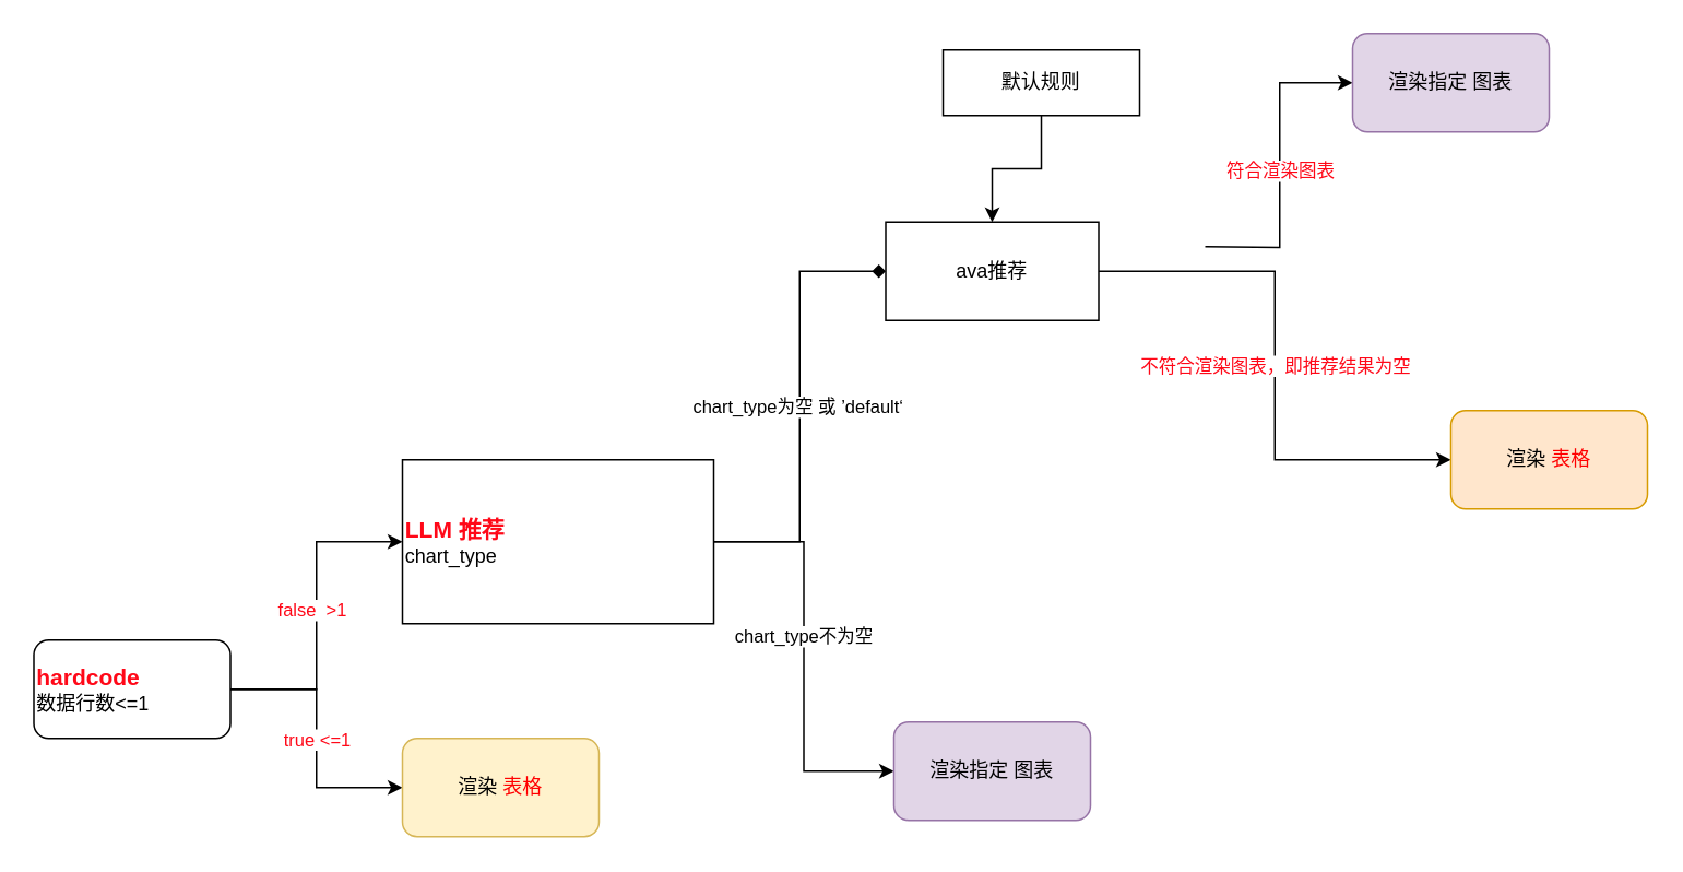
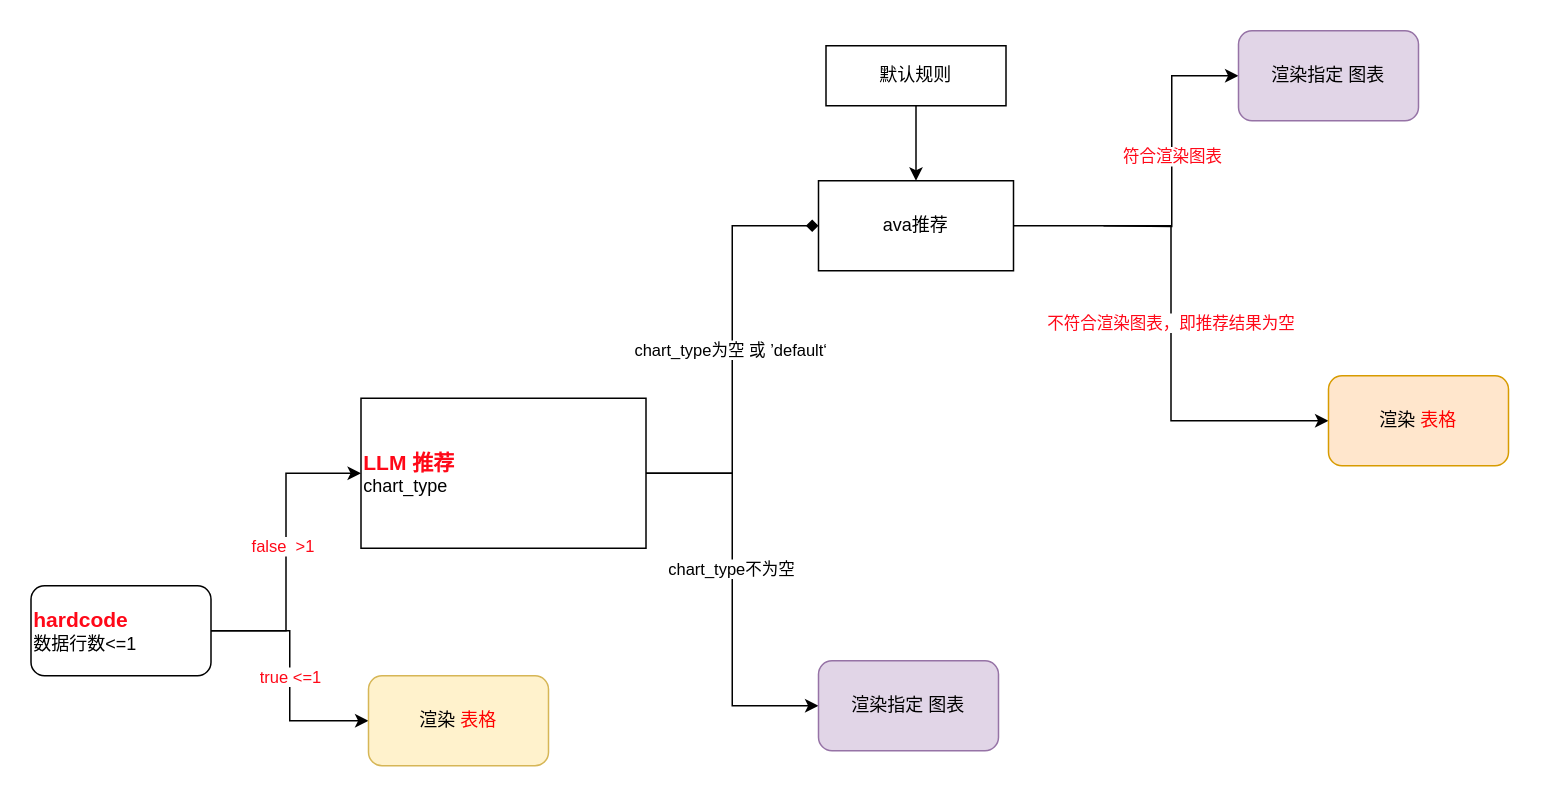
- <mxCell id="13" value="默认规则" style="rounded=0;whiteSpace=wrap;html=1;" vertex="1" parent="1"><mxGeometry x="575" y="30" width="120" height="40" as="geometry" /></mxCell>
+ <mxCell id="13" value="默认规则" style="rounded=0;whiteSpace=wrap;html=1;" vertex="1" parent="1"><mxGeometry x="550" y="30" width="120" height="40" as="geometry" /></mxCell>
- <mxCell id="7" value="ava推荐" style="rounded=0;whiteSpace=wrap;html=1;" vertex="1" parent="1"><mxGeometry x="540" y="135" width="130" height="60" as="geometry" /></mxCell>
+ <mxCell id="7" value="ava推荐" style="rounded=0;whiteSpace=wrap;html=1;" vertex="1" parent="1"><mxGeometry x="545" y="120" width="130" height="60" as="geometry" /></mxCell>
- <mxCell id="5" value="&lt;div style=&quot;&quot;&gt;&lt;font color=&quot;#ff0818&quot;&gt;&lt;span style=&quot;font-size: 14px;&quot;&gt;&lt;b&gt;LLM 推荐&lt;/b&gt;&lt;/span&gt;&lt;/font&gt;&lt;/div&gt;&lt;div style=&quot;&quot;&gt;chart_type&lt;/div&gt;" style="rounded=0;whiteSpace=wrap;html=1;align=left;" vertex="1" parent="1"><mxGeometry x="245" y="280" width="190" height="100" as="geometry" /></mxCell>
+ <mxCell id="5" value="&lt;div style=&quot;&quot;&gt;&lt;font color=&quot;#ff0818&quot;&gt;&lt;span style=&quot;font-size: 14px;&quot;&gt;&lt;b&gt;LLM 推荐&lt;/b&gt;&lt;/span&gt;&lt;/font&gt;&lt;/div&gt;&lt;div style=&quot;&quot;&gt;chart_type&lt;/div&gt;" style="rounded=0;whiteSpace=wrap;html=1;align=left;" vertex="1" parent="1"><mxGeometry x="240" y="265" width="190" height="100" as="geometry" /></mxCell>
